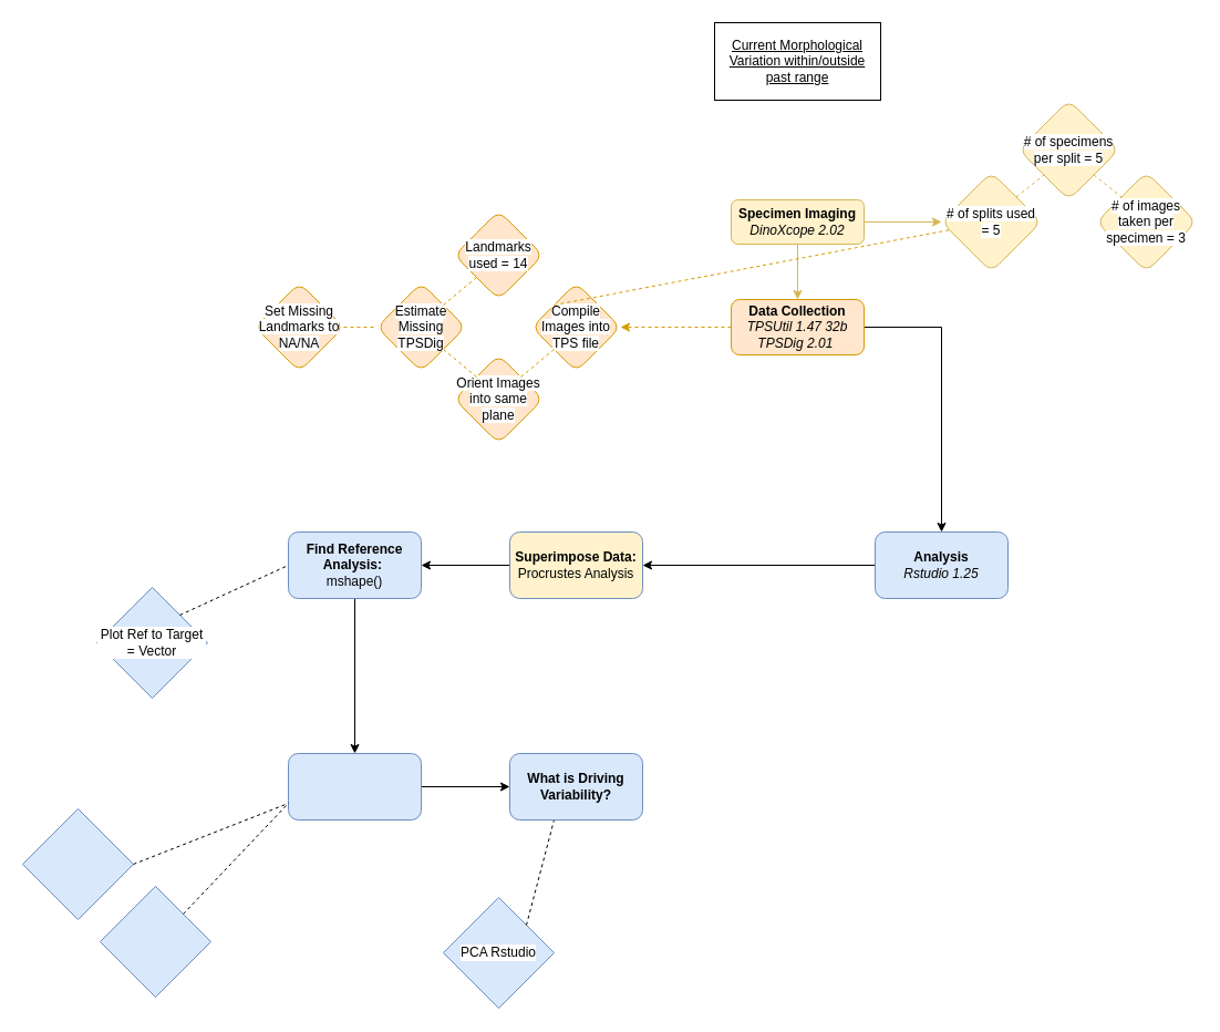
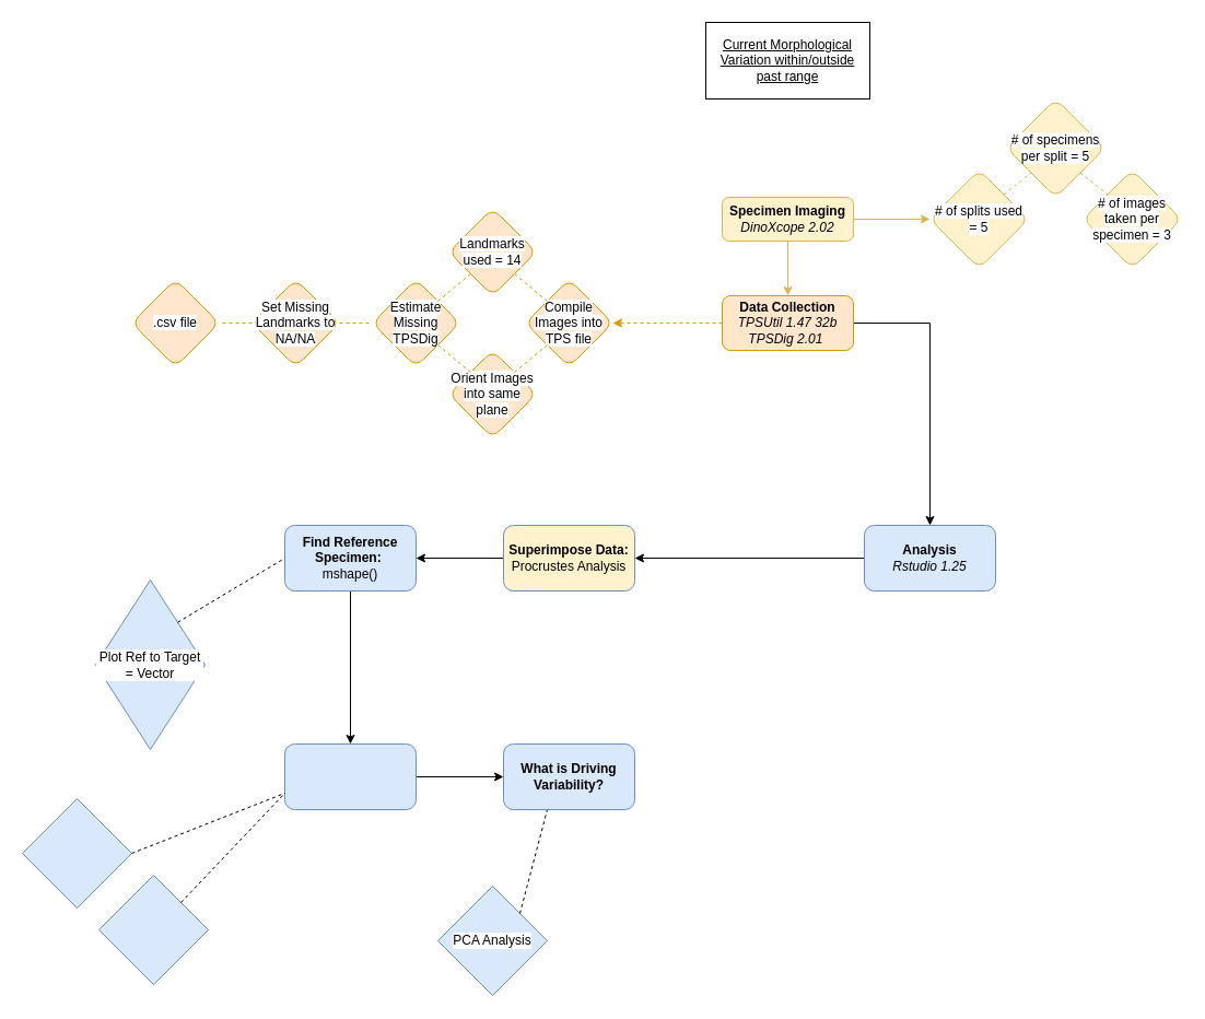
- <mxCell id="19" value="" style="endArrow=none;dashed=1;html=1;exitX=0;exitY=0;exitDx=0;exitDy=0;fillColor=#ffe6cc;strokeColor=#d79b00;" edge="1" parent="1" source="17" target="5"><mxGeometry width="50" height="50" relative="1" as="geometry"><mxPoint x="410" y="280" as="sourcePoint" /><mxPoint x="440" y="260" as="targetPoint" /></mxGeometry></mxCell>
+ <mxCell id="19" value="" style="endArrow=none;dashed=1;html=1;entryX=1;entryY=1;entryDx=0;entryDy=0;exitX=0;exitY=0;exitDx=0;exitDy=0;fillColor=#ffe6cc;strokeColor=#d79b00;" edge="1" parent="1" source="17" target="16"><mxGeometry width="50" height="50" relative="1" as="geometry"><mxPoint x="410" y="280" as="sourcePoint" /><mxPoint x="440" y="260" as="targetPoint" /></mxGeometry></mxCell>
+ <mxCell id="20" value="&lt;span style=&quot;background-color: rgb(255 , 255 , 255)&quot;&gt;.csv file&lt;/span&gt;" style="rhombus;whiteSpace=wrap;html=1;rounded=1;shadow=0;strokeColor=#d79b00;strokeWidth=1;fillColor=#ffe6cc;glass=0;" vertex="1" parent="1"><mxGeometry x="120" y="255" width="80" height="80" as="geometry" /></mxCell>
+ <mxCell id="26" value="" style="endArrow=none;dashed=1;html=1;entryX=1;entryY=0.5;entryDx=0;entryDy=0;fillColor=#ffe6cc;strokeColor=#d79b00;" edge="1" parent="1" source="22" target="20"><mxGeometry width="50" height="50" relative="1" as="geometry"><mxPoint x="412.5" y="172.5" as="sourcePoint" /><mxPoint x="437.5" y="152.5" as="targetPoint" /></mxGeometry></mxCell>
- <mxCell id="31" value="&lt;b&gt;Find Reference Analysis:&amp;nbsp;&lt;br&gt;&lt;/b&gt;mshape()" style="whiteSpace=wrap;html=1;rounded=1;shadow=0;strokeColor=#6c8ebf;strokeWidth=1;fillColor=#dae8fc;glass=0;" vertex="1" parent="1"><mxGeometry x="260" y="480" width="120" height="60" as="geometry" /></mxCell>
+ <mxCell id="31" value="&lt;b&gt;Find Reference Specimen:&amp;nbsp;&lt;br&gt;&lt;/b&gt;mshape()" style="whiteSpace=wrap;html=1;rounded=1;shadow=0;strokeColor=#6c8ebf;strokeWidth=1;fillColor=#dae8fc;glass=0;" vertex="1" parent="1"><mxGeometry x="260" y="480" width="120" height="60" as="geometry" /></mxCell>
- <mxCell id="34" value="Plot Ref to Target = Vector" style="rhombus;whiteSpace=wrap;html=1;rounded=0;glass=0;labelBackgroundColor=#ffffff;fillColor=#dae8fc;strokeColor=#6c8ebf;" vertex="1" parent="1"><mxGeometry x="87" y="530" width="100" height="100" as="geometry" /></mxCell>
+ <mxCell id="34" value="Plot Ref to Target = Vector" style="rhombus;whiteSpace=wrap;html=1;rounded=0;glass=0;labelBackgroundColor=#ffffff;fillColor=#dae8fc;strokeColor=#6c8ebf;" vertex="1" parent="1"><mxGeometry x="87" y="530" width="100" height="155" as="geometry" /></mxCell>
- <mxCell id="37" value="PCA Rstudio" style="rhombus;whiteSpace=wrap;html=1;rounded=0;glass=0;labelBackgroundColor=#ffffff;fillColor=#dae8fc;strokeColor=#6c8ebf;" vertex="1" parent="1"><mxGeometry x="400" y="810" width="100" height="100" as="geometry" /></mxCell>
+ <mxCell id="37" value="PCA Analysis" style="rhombus;whiteSpace=wrap;html=1;rounded=0;glass=0;labelBackgroundColor=#ffffff;fillColor=#dae8fc;strokeColor=#6c8ebf;" vertex="1" parent="1"><mxGeometry x="400" y="810" width="100" height="100" as="geometry" /></mxCell>
